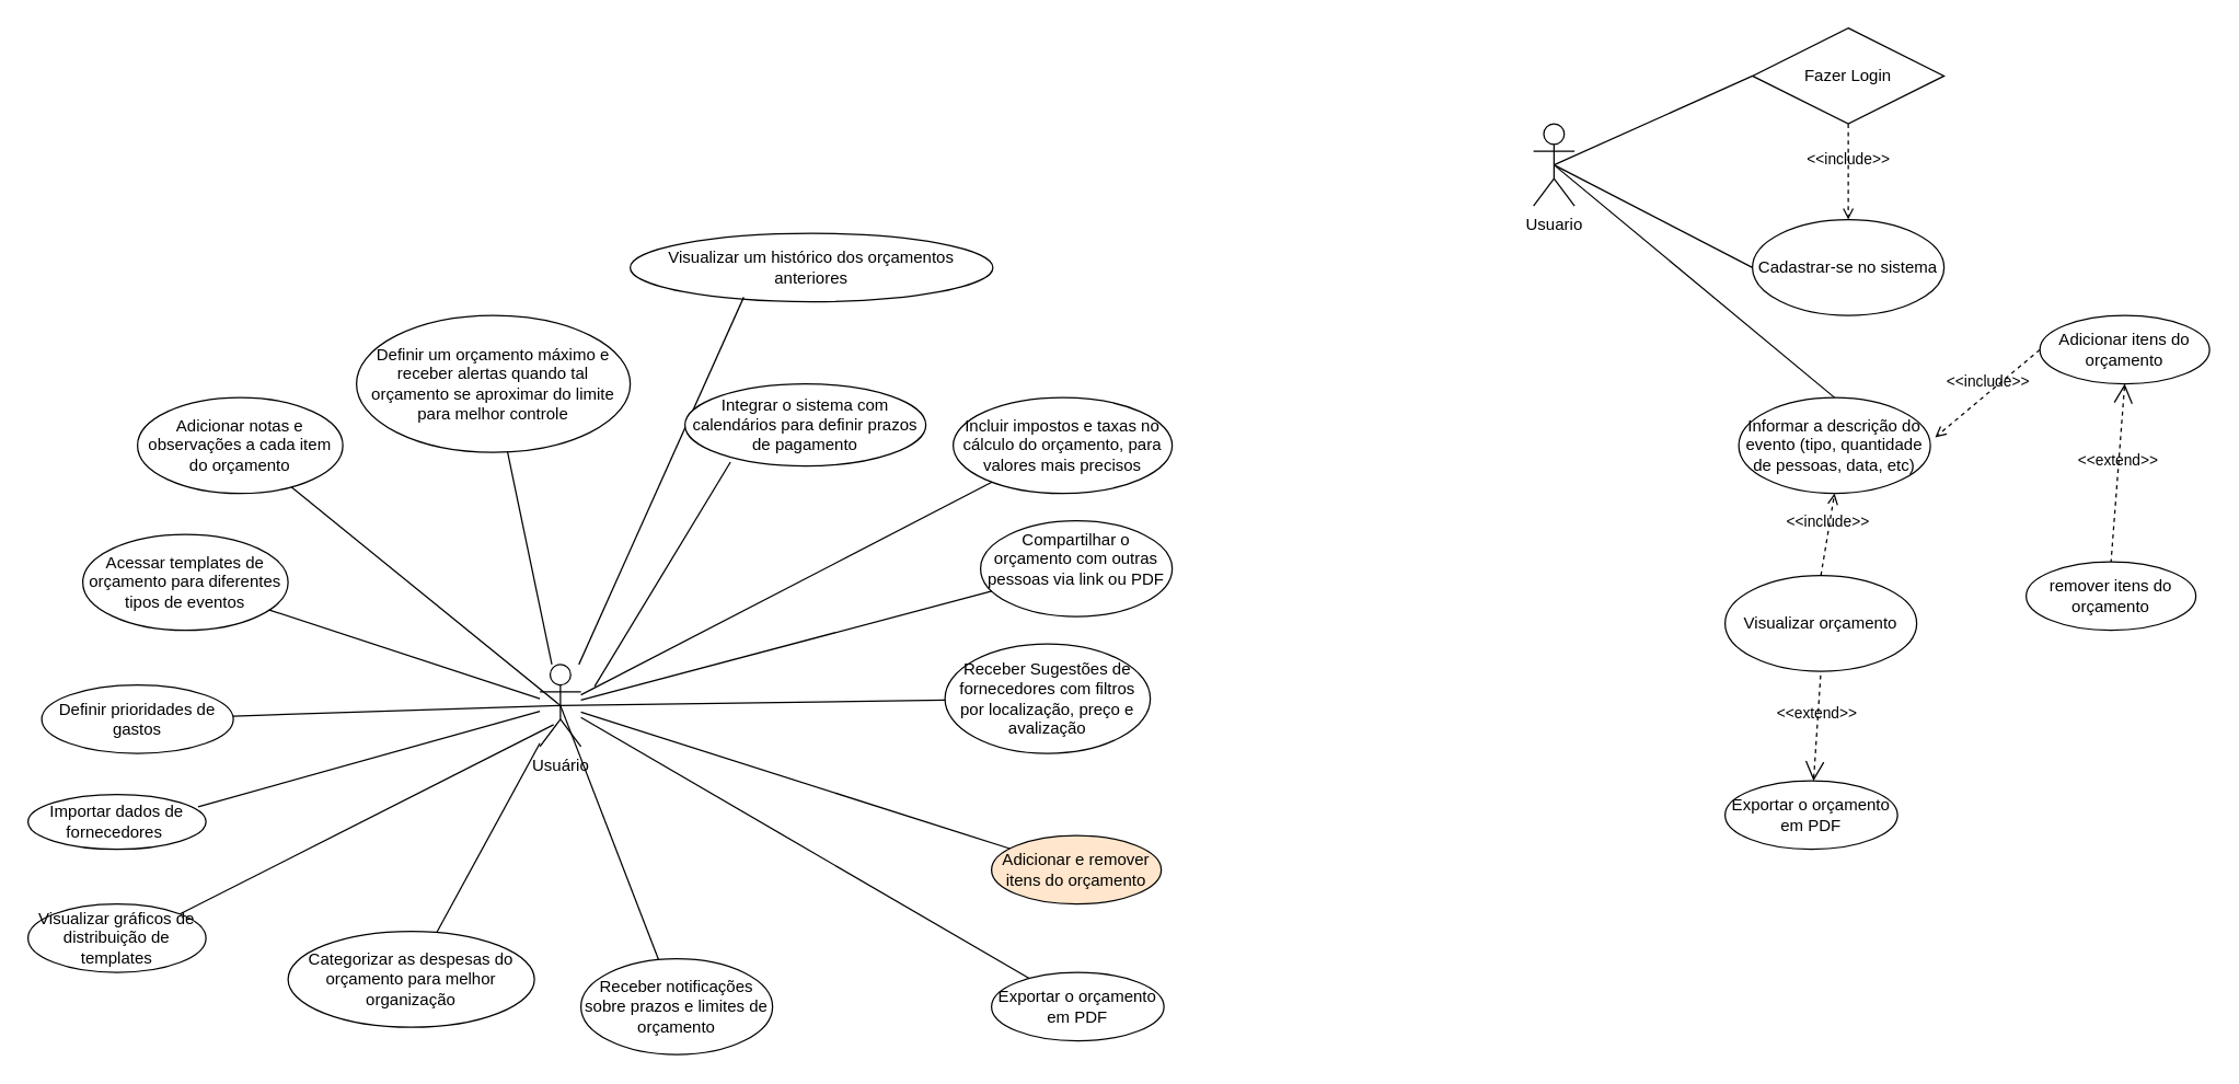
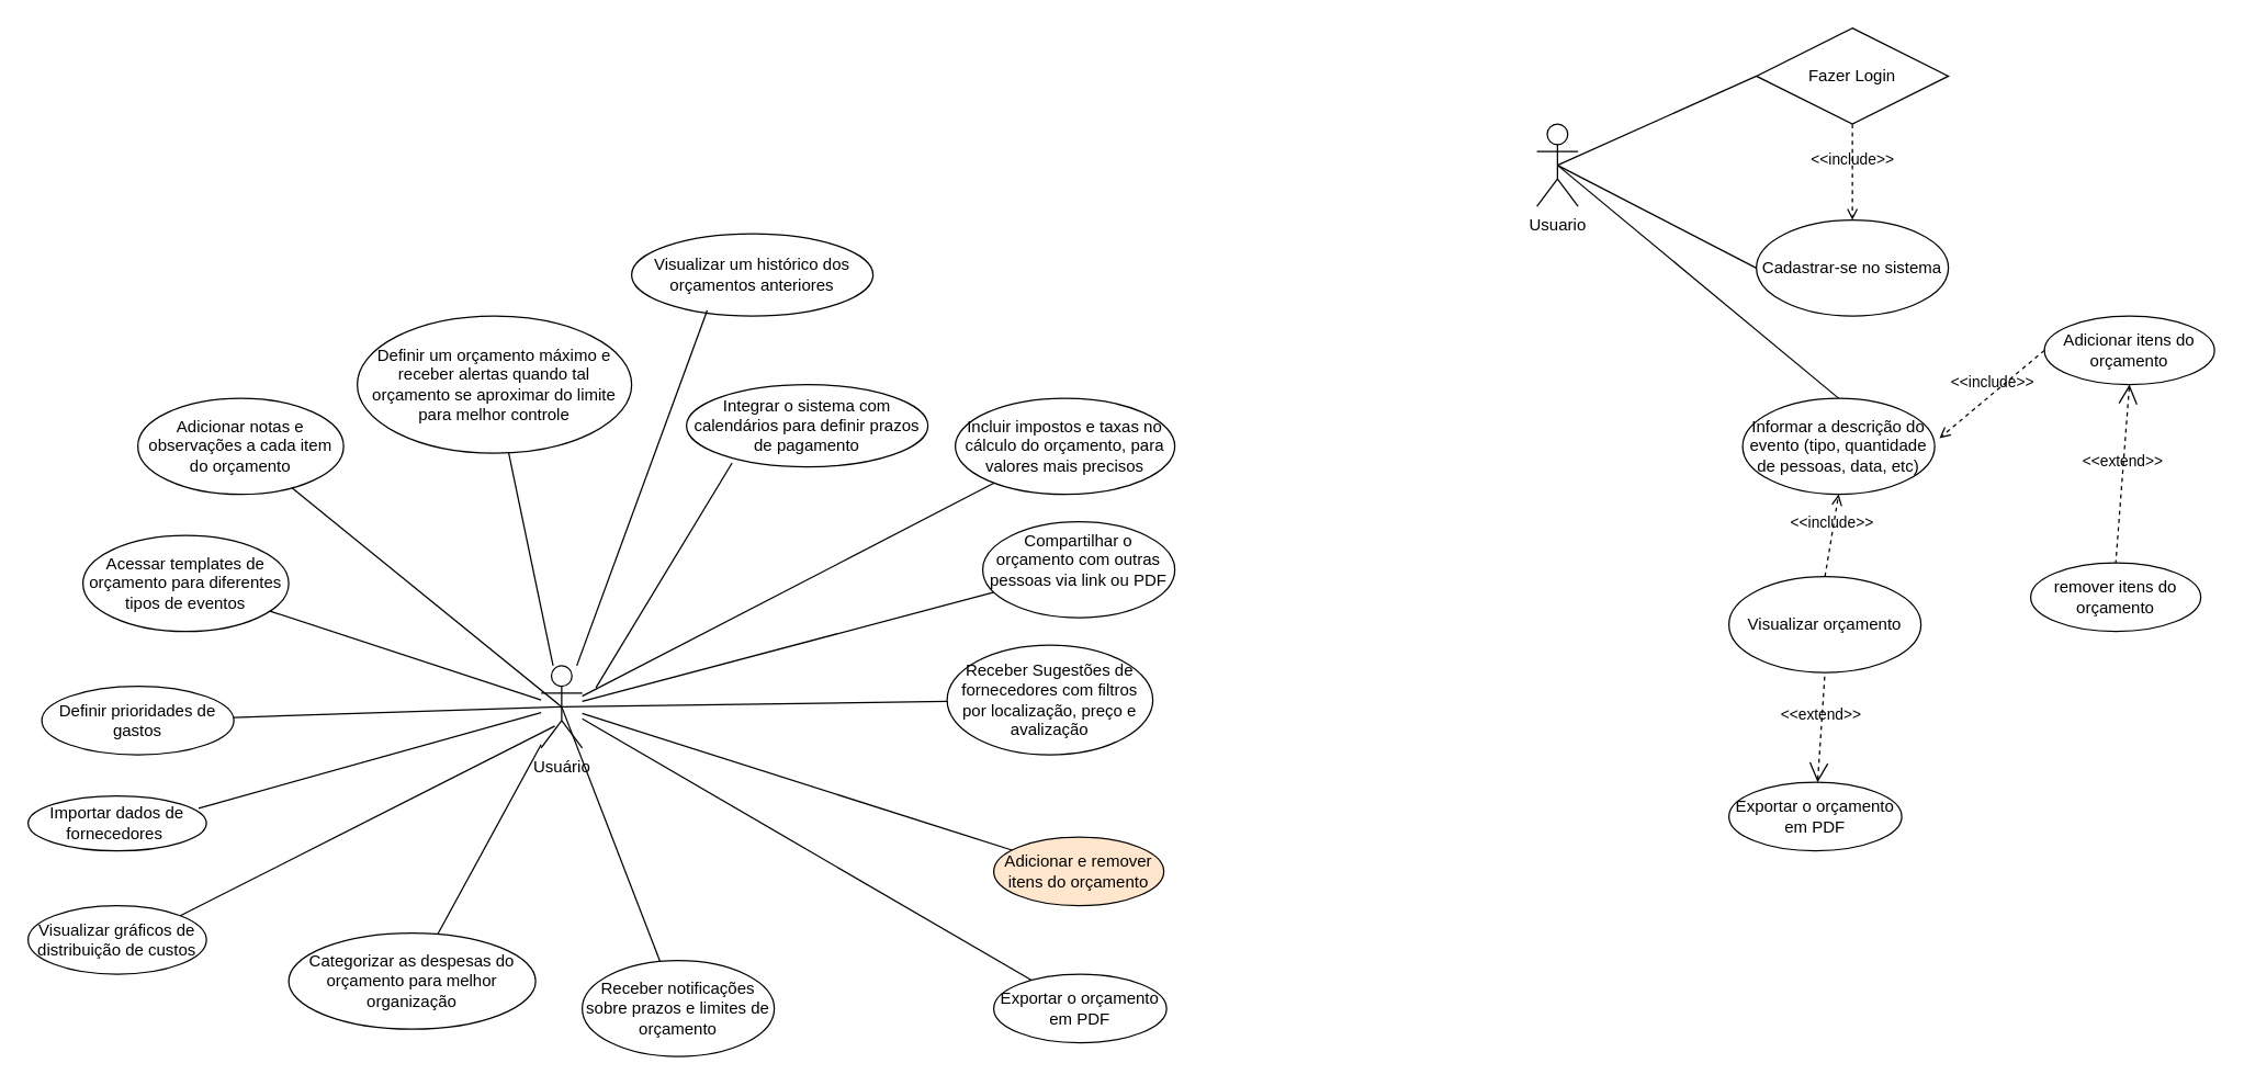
- <mxCell id="19" value="Visualizar um histórico dos orçamentos anteriores" style="ellipse;whiteSpace=wrap;html=1;" vertex="1" parent="1"><mxGeometry x="460" y="170" width="265" height="50" as="geometry" /></mxCell>
+ <mxCell id="19" value="Visualizar um histórico dos orçamentos anteriores" style="ellipse;whiteSpace=wrap;html=1;" vertex="1" parent="1"><mxGeometry x="460" y="170" width="176" height="60" as="geometry" /></mxCell>
- <mxCell id="31" value="Visualizar gráficos de distribuição de templates" style="ellipse;whiteSpace=wrap;html=1;" vertex="1" parent="1"><mxGeometry x="20" y="660" width="130" height="50" as="geometry" /></mxCell>
+ <mxCell id="31" value="Visualizar gráficos de distribuição de custos" style="ellipse;whiteSpace=wrap;html=1;" vertex="1" parent="1"><mxGeometry x="20" y="660" width="130" height="50" as="geometry" /></mxCell>
